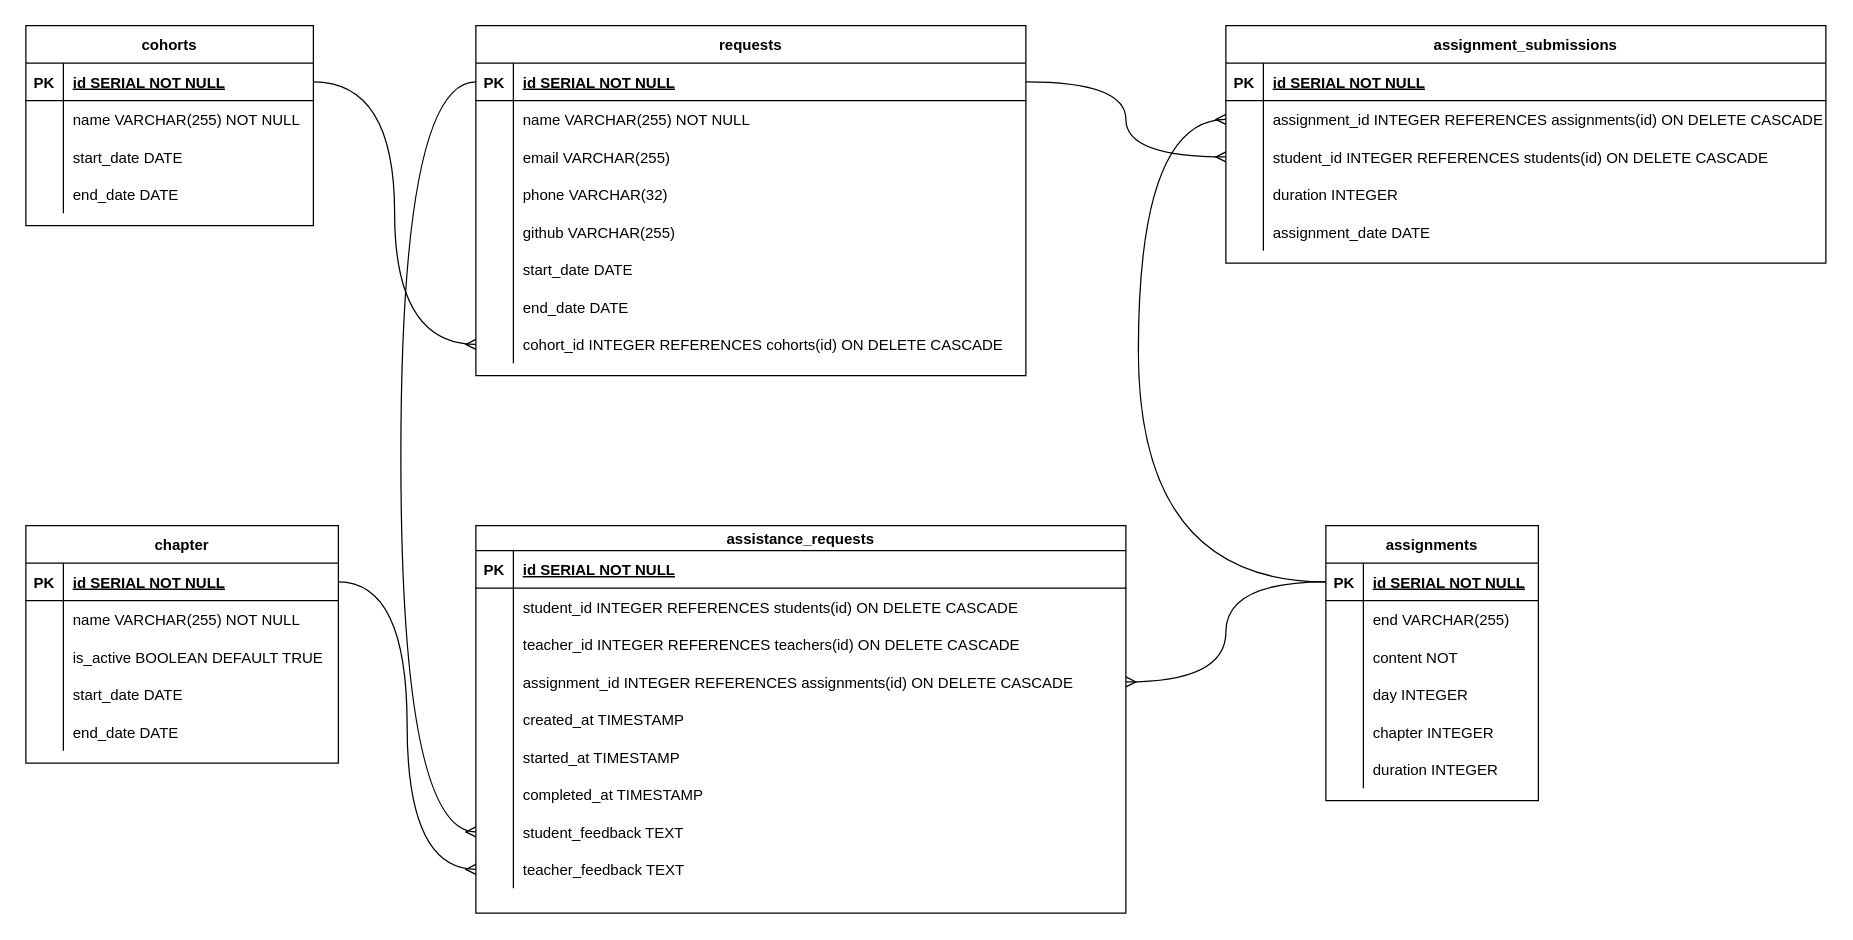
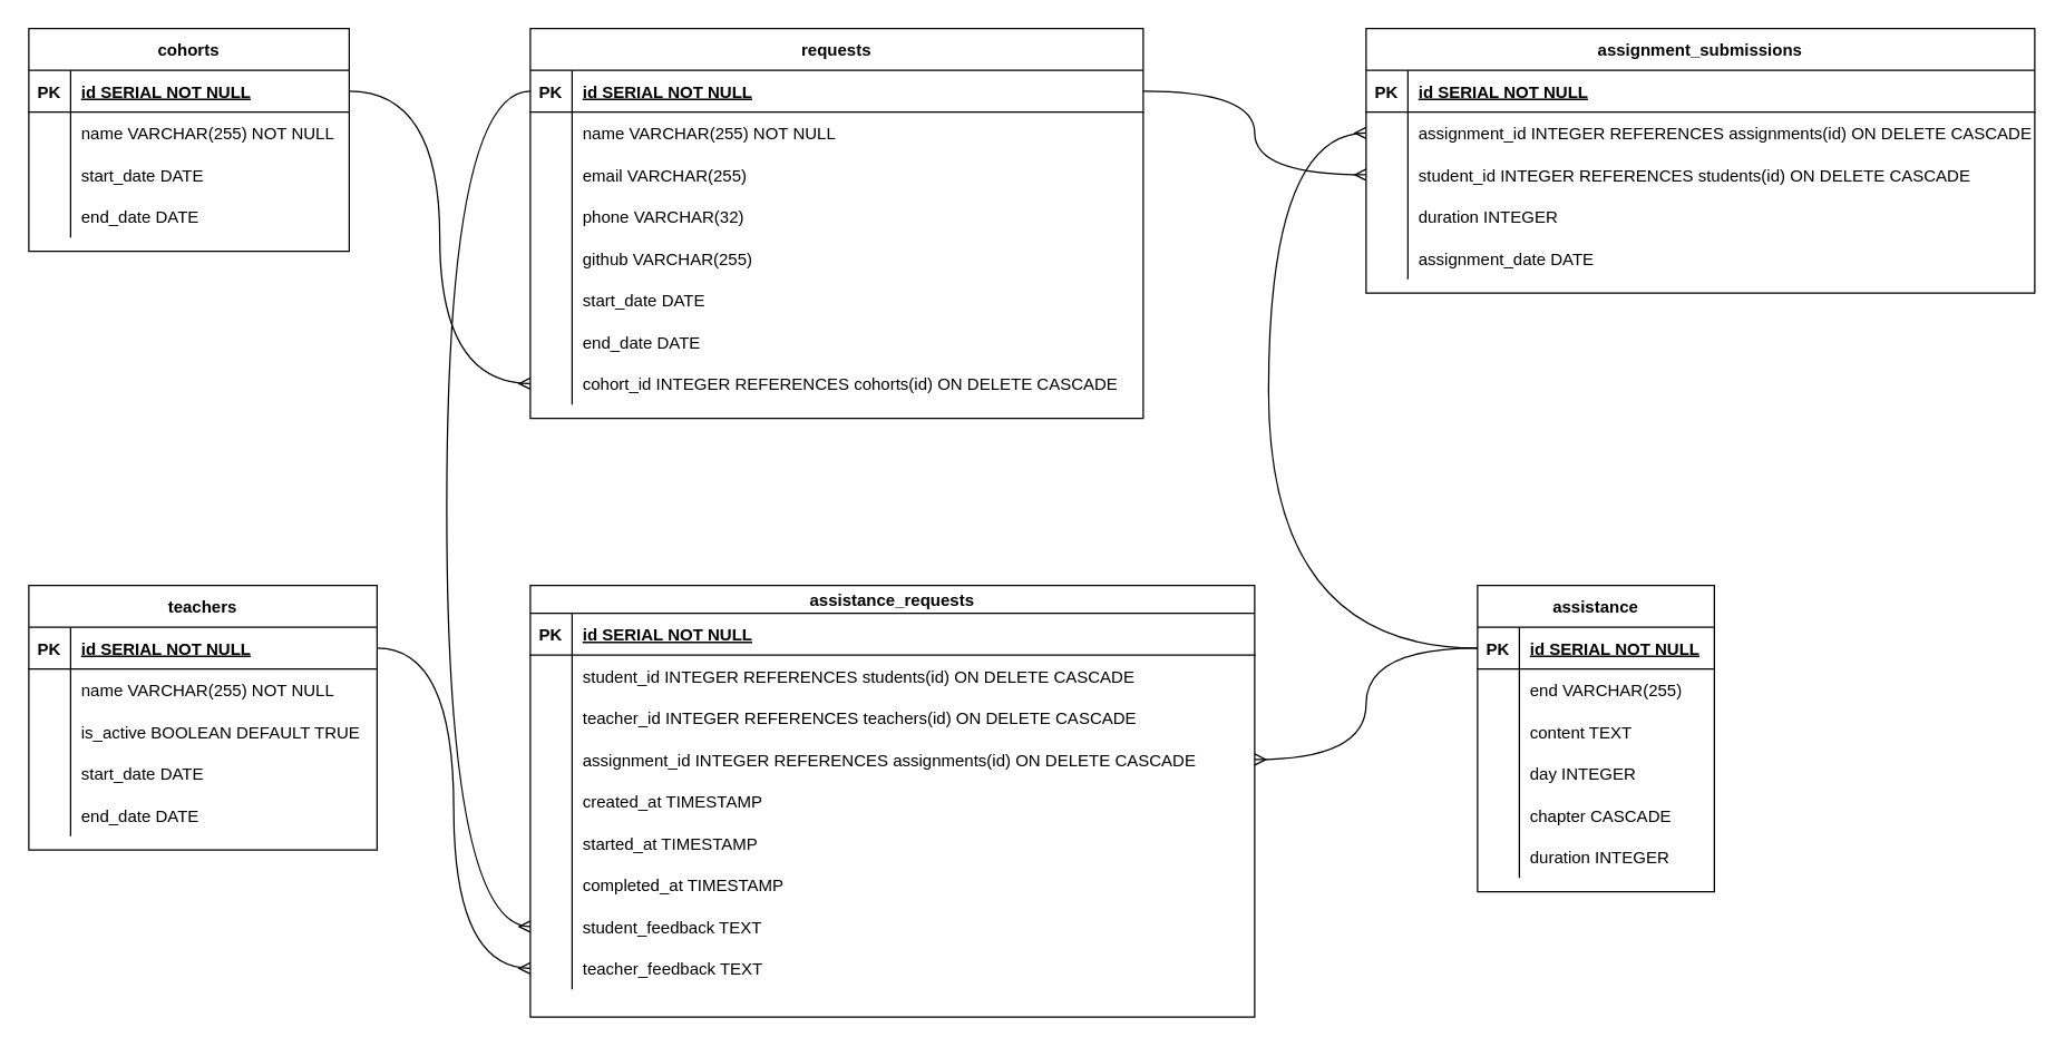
- <mxCell id="2" value="chapter" style="shape=table;startSize=30;container=1;collapsible=1;childLayout=tableLayout;fixedRows=1;rowLines=0;fontStyle=1;align=center;resizeLast=1;" vertex="1" parent="1"><mxGeometry x="20" y="420" width="250" height="190" as="geometry" /></mxCell>
+ <mxCell id="2" value="teachers" style="shape=table;startSize=30;container=1;collapsible=1;childLayout=tableLayout;fixedRows=1;rowLines=0;fontStyle=1;align=center;resizeLast=1;" vertex="1" parent="1"><mxGeometry x="20" y="420" width="250" height="190" as="geometry" /></mxCell>
- <mxCell id="84" value="assignments" style="shape=table;startSize=30;container=1;collapsible=1;childLayout=tableLayout;fixedRows=1;rowLines=0;fontStyle=1;align=center;resizeLast=1;" vertex="1" parent="1"><mxGeometry x="1060" y="420" width="170" height="220" as="geometry" /></mxCell>
+ <mxCell id="84" value="assistance" style="shape=table;startSize=30;container=1;collapsible=1;childLayout=tableLayout;fixedRows=1;rowLines=0;fontStyle=1;align=center;resizeLast=1;" vertex="1" parent="1"><mxGeometry x="1060" y="420" width="170" height="220" as="geometry" /></mxCell>
- <mxCell id="93" value="content NOT" style="shape=partialRectangle;overflow=hidden;connectable=0;fillColor=none;align=left;top=0;left=0;bottom=0;right=0;spacingLeft=6;" vertex="1" parent="91"><mxGeometry x="30" width="140" height="30" as="geometry"><mxRectangle width="140" height="30" as="alternateBounds" /></mxGeometry></mxCell>
+ <mxCell id="93" value="content TEXT" style="shape=partialRectangle;overflow=hidden;connectable=0;fillColor=none;align=left;top=0;left=0;bottom=0;right=0;spacingLeft=6;" vertex="1" parent="91"><mxGeometry x="30" width="140" height="30" as="geometry"><mxRectangle width="140" height="30" as="alternateBounds" /></mxGeometry></mxCell>
- <mxCell id="99" value="chapter INTEGER" style="shape=partialRectangle;overflow=hidden;connectable=0;fillColor=none;align=left;top=0;left=0;bottom=0;right=0;spacingLeft=6;" vertex="1" parent="97"><mxGeometry x="30" width="140" height="30" as="geometry"><mxRectangle width="140" height="30" as="alternateBounds" /></mxGeometry></mxCell>
+ <mxCell id="99" value="chapter CASCADE" style="shape=partialRectangle;overflow=hidden;connectable=0;fillColor=none;align=left;top=0;left=0;bottom=0;right=0;spacingLeft=6;" vertex="1" parent="97"><mxGeometry x="30" width="140" height="30" as="geometry"><mxRectangle width="140" height="30" as="alternateBounds" /></mxGeometry></mxCell>
